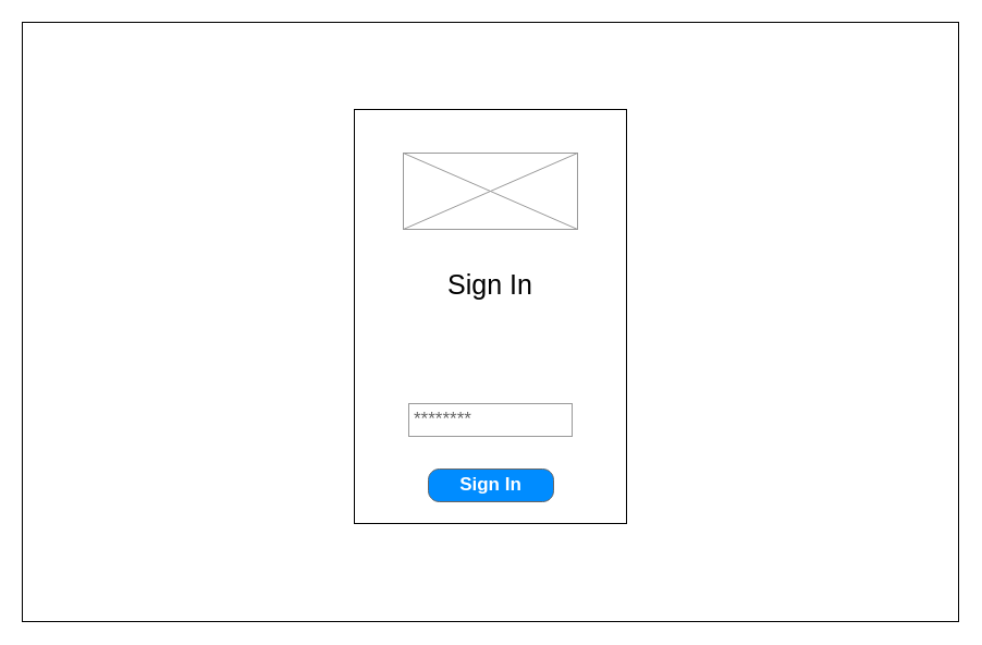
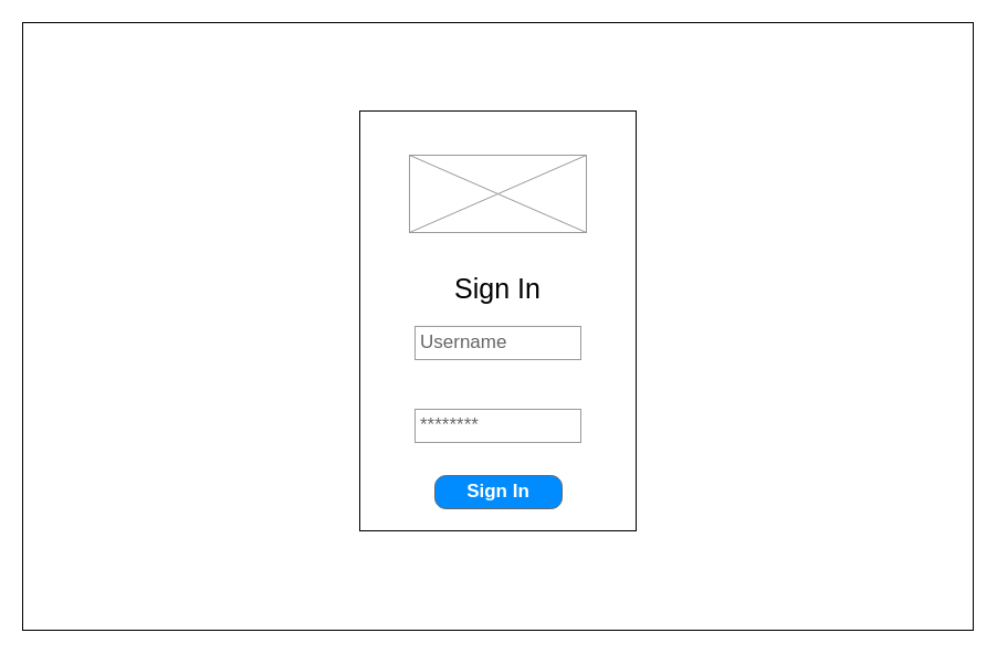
+ <mxCell id="5" value="Username" style="strokeWidth=1;shadow=0;dashed=0;align=center;html=1;shape=mxgraph.mockup.forms.pwField;strokeColor=#999999;mainText=;align=left;fontColor=#666666;fontSize=17;spacingLeft=3;" parent="1" vertex="1"><mxGeometry x="375" y="295" width="150" height="30" as="geometry" /></mxCell>
